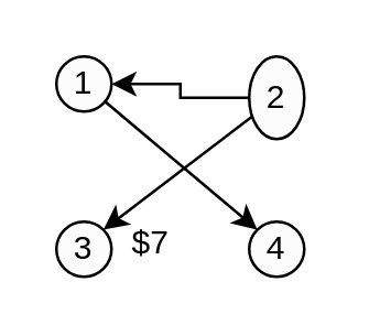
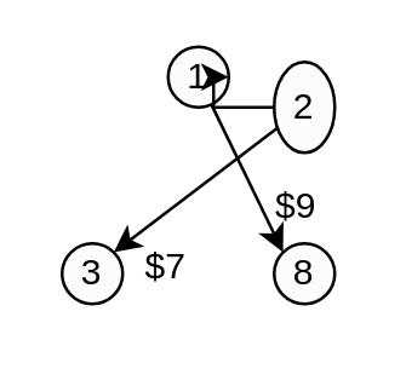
- <mxCell id="3" value="1" style="ellipse;whiteSpace=wrap;html=1;aspect=fixed;fillColor=#FCFCFC;" vertex="1" parent="1"><mxGeometry x="20" y="20" width="20" height="20" as="geometry" /></mxCell>
+ <mxCell id="3" value="1" style="ellipse;whiteSpace=wrap;html=1;aspect=fixed;fillColor=#FCFCFC;" vertex="1" parent="1"><mxGeometry x="55" y="15" width="20" height="20" as="geometry" /></mxCell>
+ <mxCell id="10" value="$9" style="text;html=1;align=center;verticalAlign=middle;resizable=0;points=[];autosize=1;strokeColor=none;" vertex="1" parent="1"><mxGeometry x="82" y="58" width="30" height="20" as="geometry" /></mxCell>
- <mxCell id="5" value="4" style="ellipse;whiteSpace=wrap;html=1;aspect=fixed;fillColor=#FCFCFC;" vertex="1" parent="1"><mxGeometry x="90" y="80" width="20" height="20" as="geometry" /></mxCell>
+ <mxCell id="5" value="8" style="ellipse;whiteSpace=wrap;html=1;aspect=fixed;fillColor=#FCFCFC;" vertex="1" parent="1"><mxGeometry x="90" y="80" width="20" height="20" as="geometry" /></mxCell>
